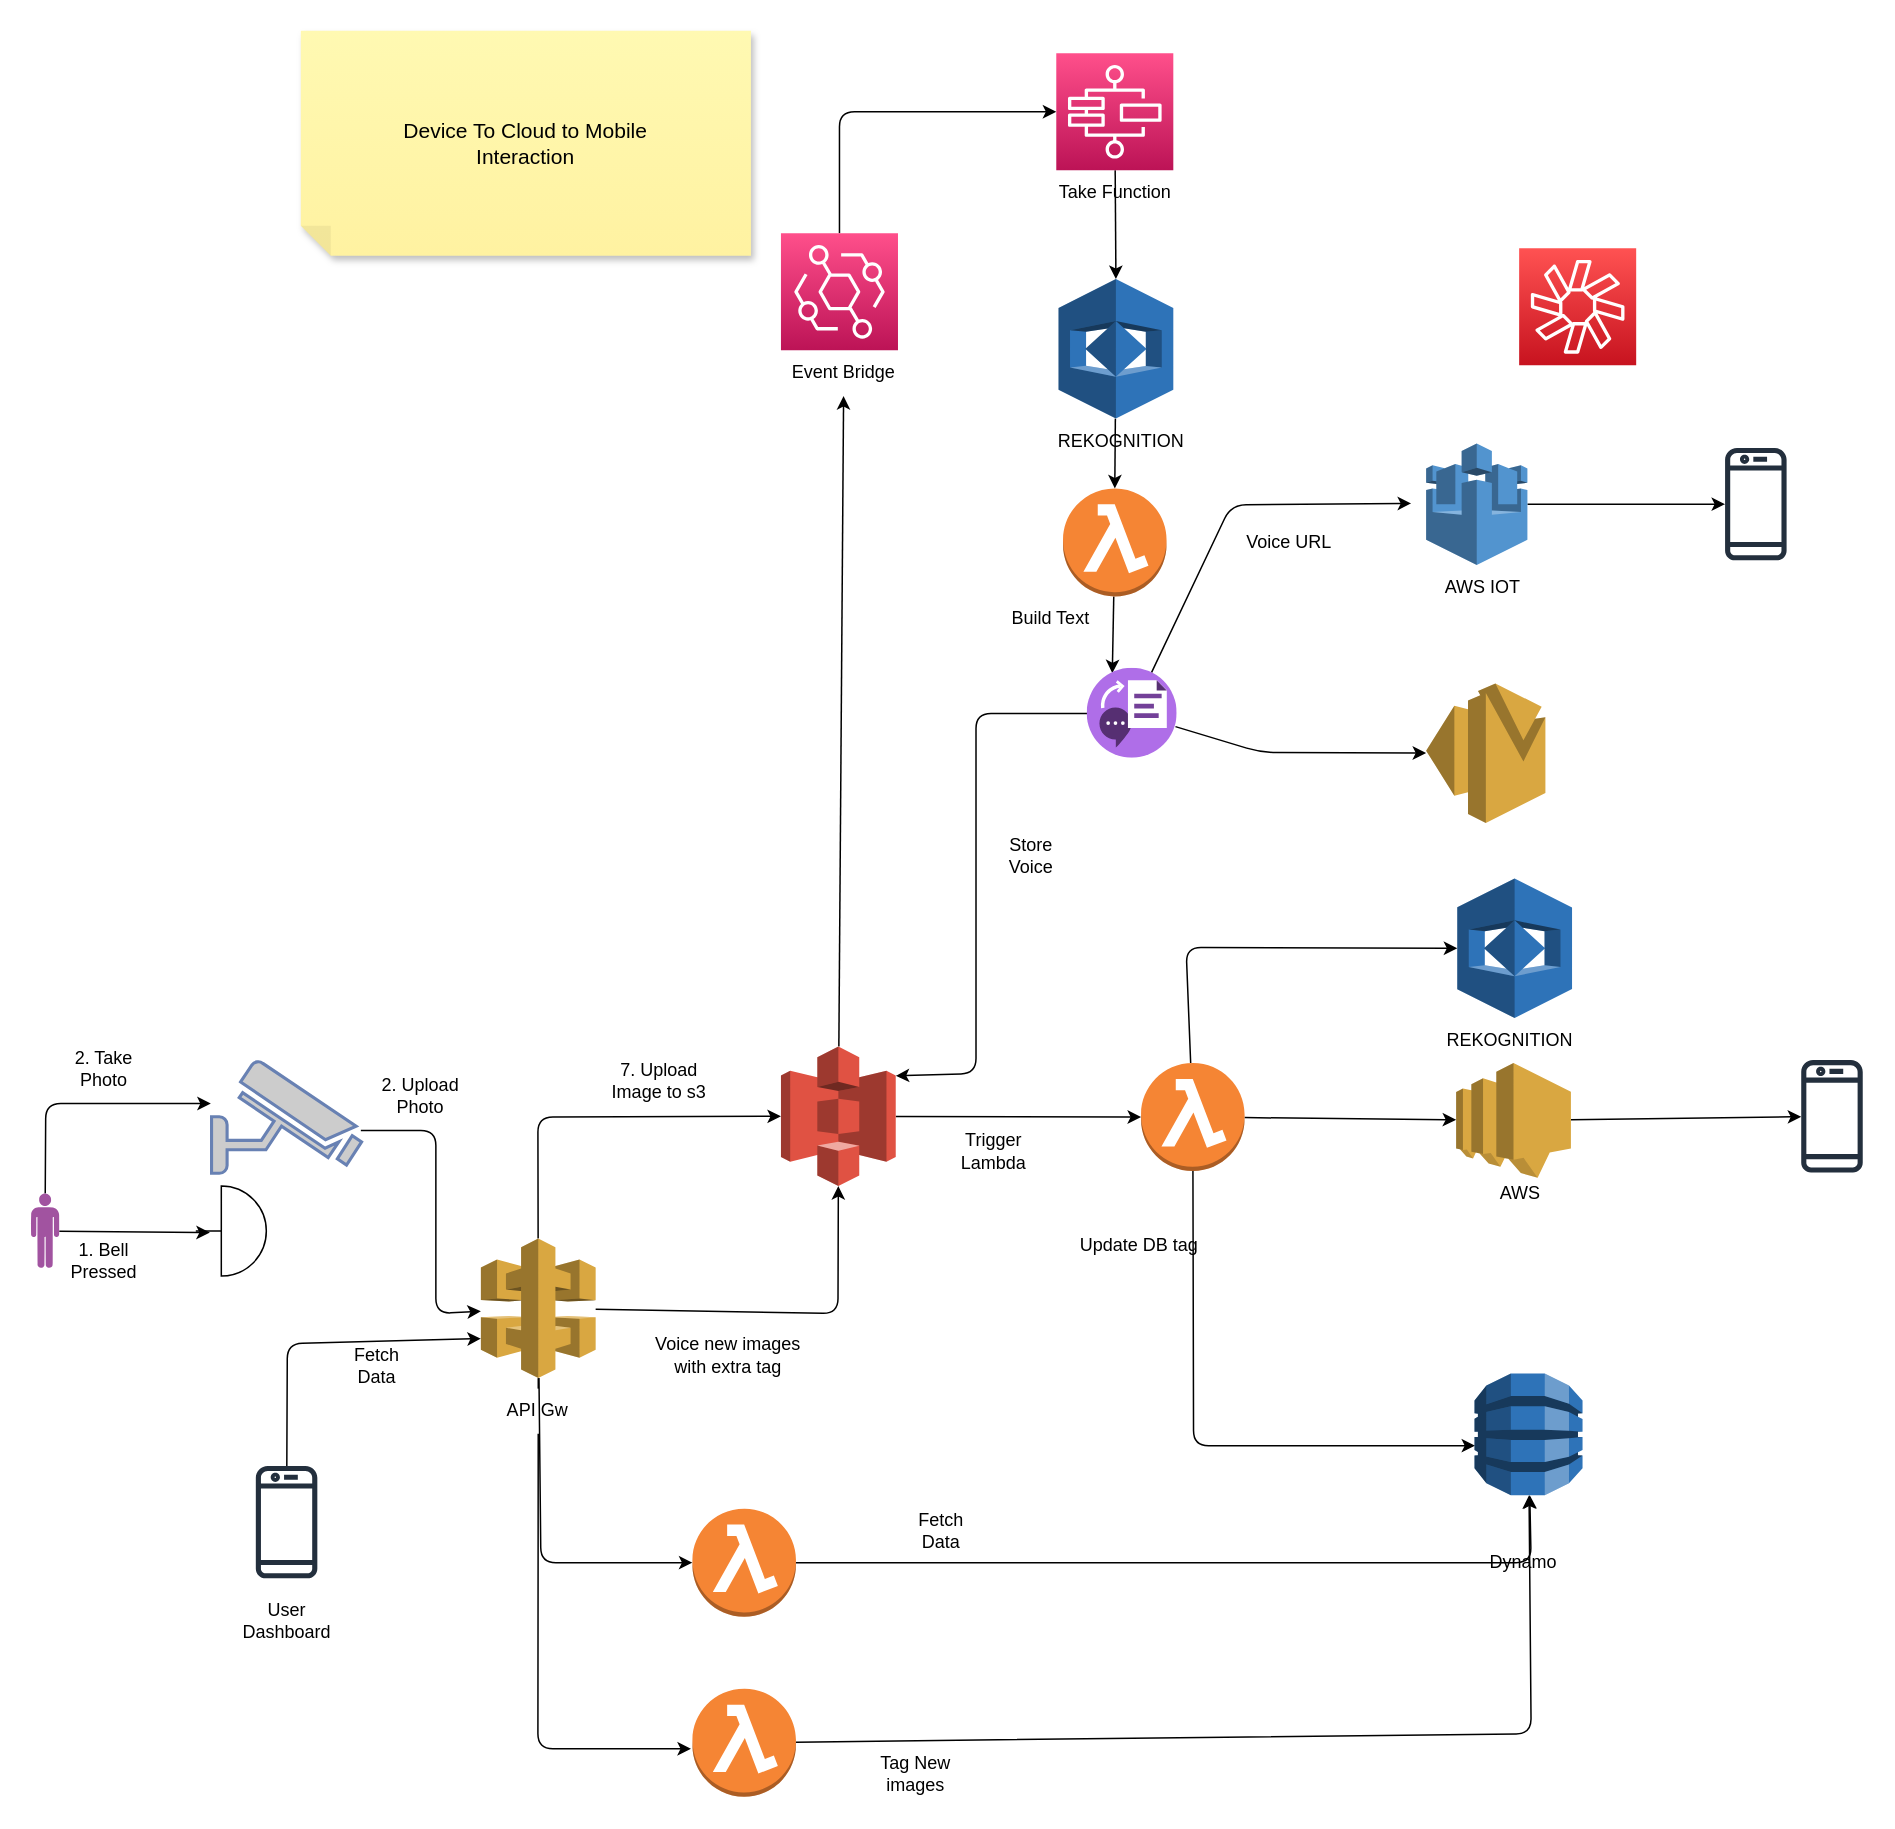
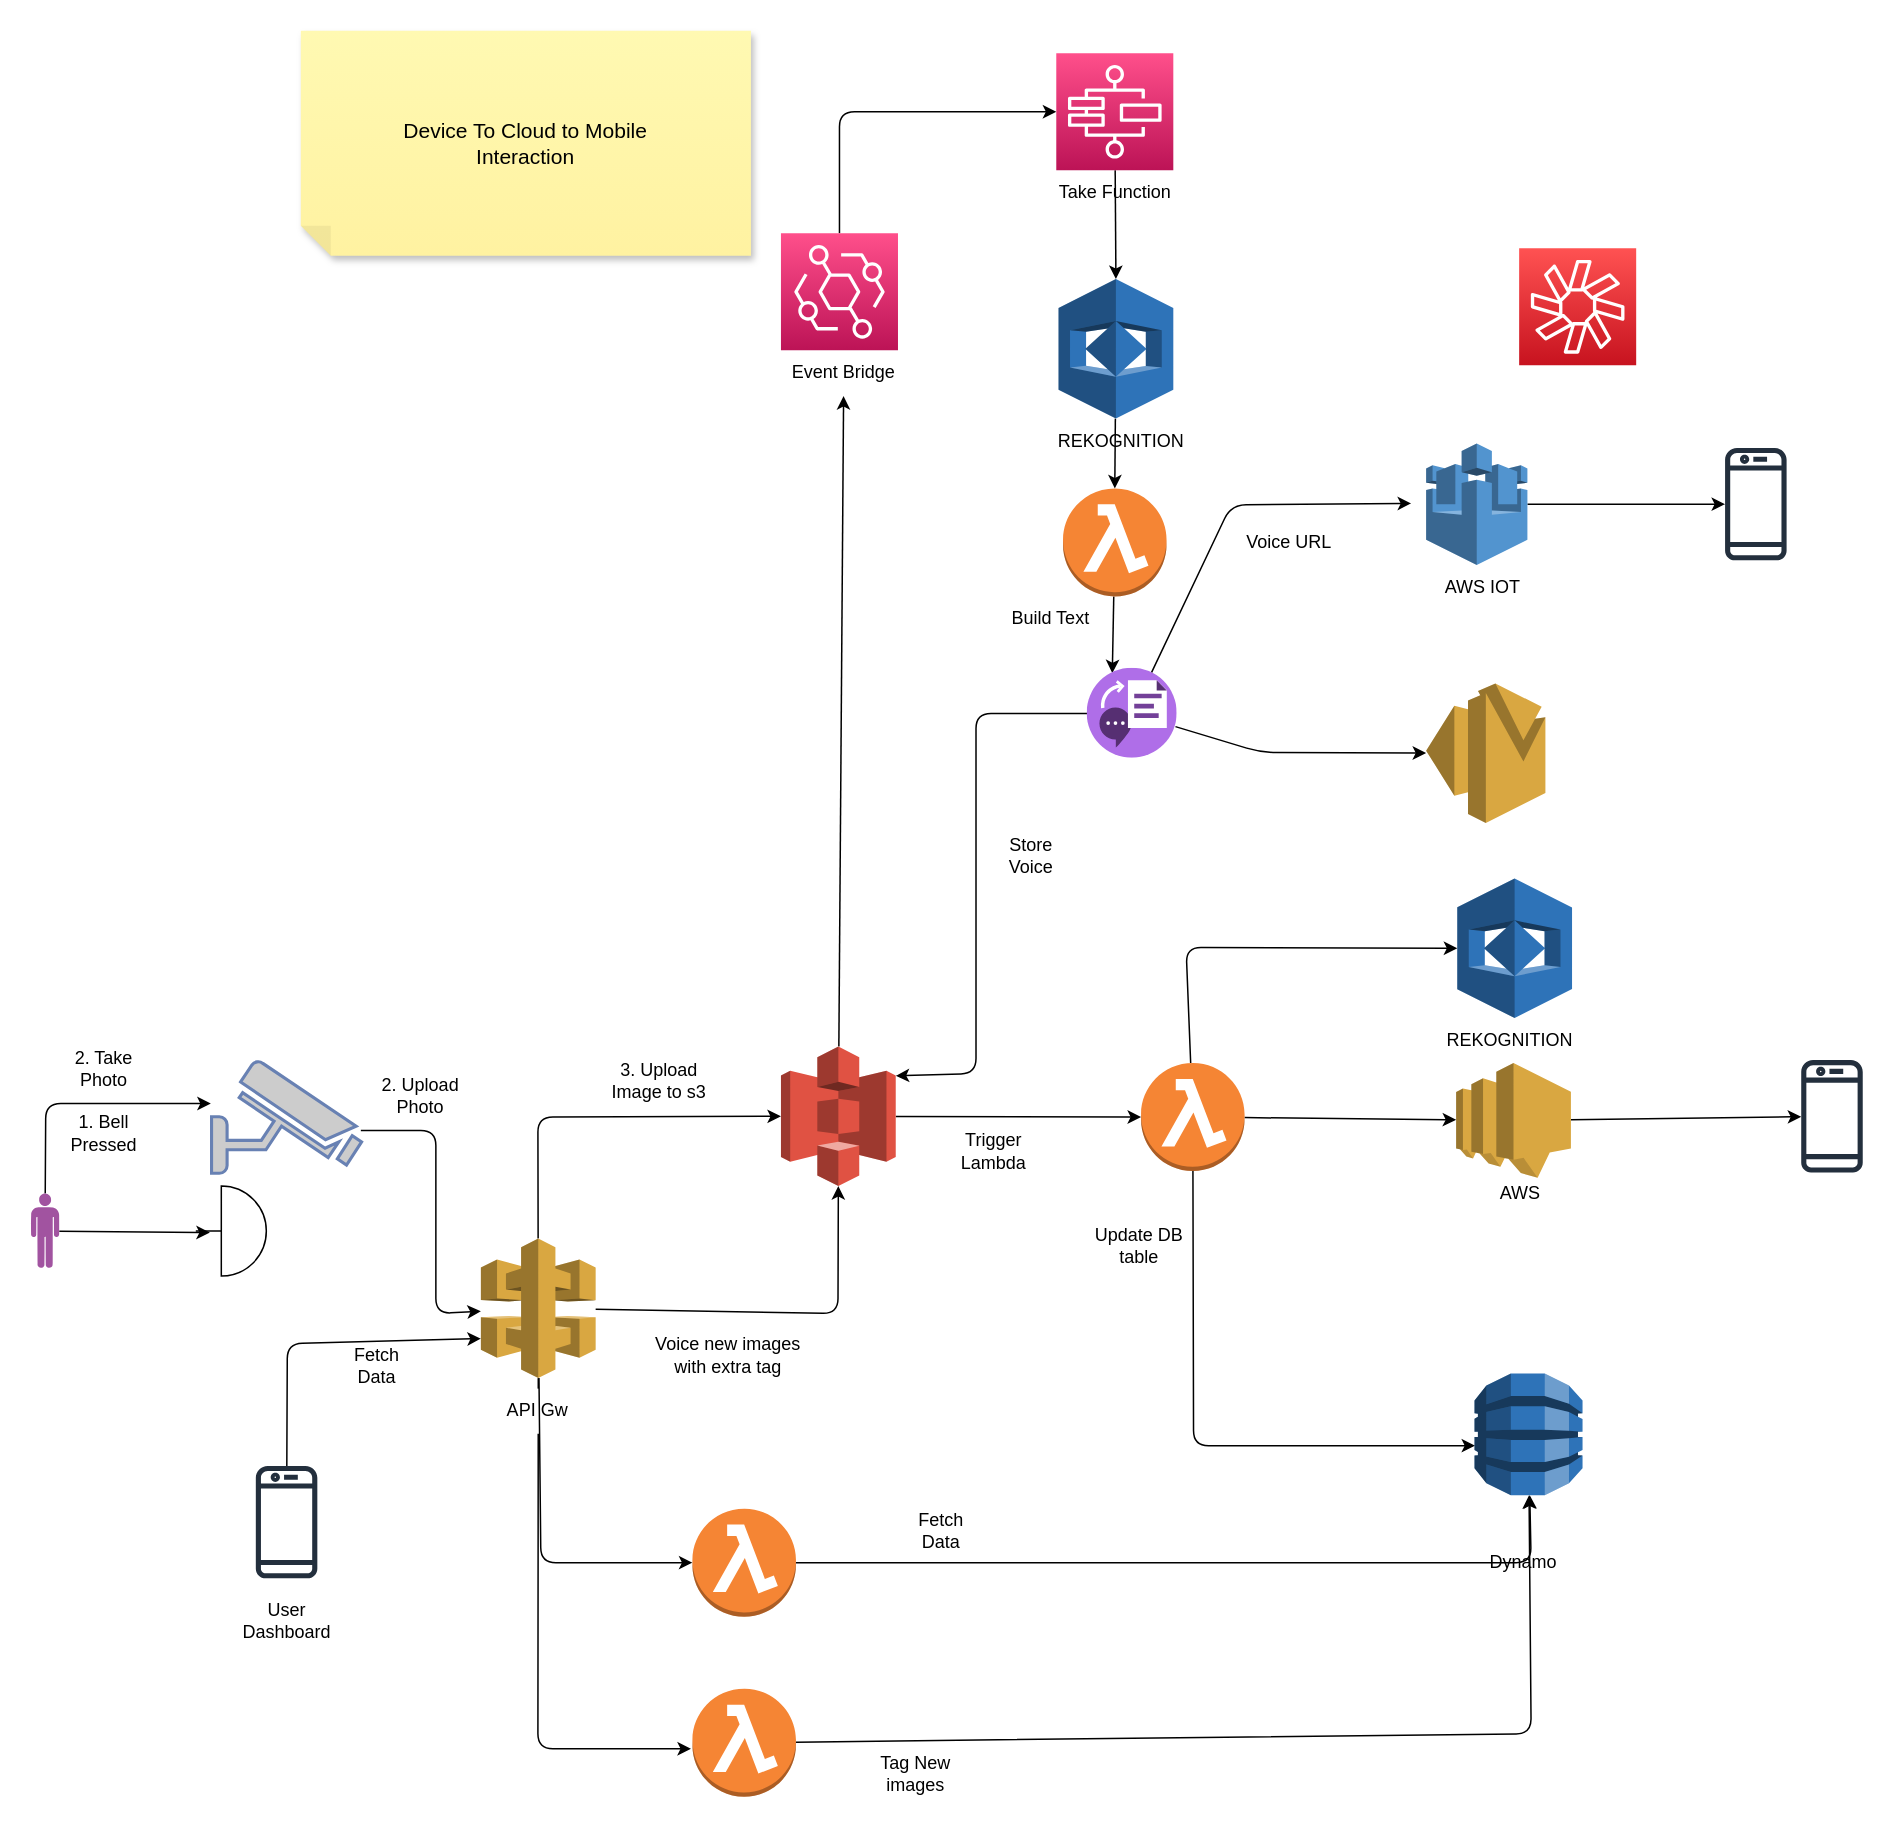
- <mxCell id="36" value="7. Upload Image to s3" style="text;strokeColor=none;align=center;fillColor=none;html=1;verticalAlign=middle;whiteSpace=wrap;rounded=0;" parent="1" vertex="1"><mxGeometry x="396.5" y="704.5" width="83.5" height="30.5" as="geometry" /></mxCell>
+ <mxCell id="36" value="3. Upload Image to s3" style="text;strokeColor=none;align=center;fillColor=none;html=1;verticalAlign=middle;whiteSpace=wrap;rounded=0;" parent="1" vertex="1"><mxGeometry x="396.5" y="704.5" width="83.5" height="30.5" as="geometry" /></mxCell>
- <mxCell id="63" value="Update DB tag" style="text;strokeColor=none;align=center;fillColor=none;html=1;verticalAlign=middle;whiteSpace=wrap;rounded=0;" parent="1" vertex="1"><mxGeometry x="717" y="814.5" width="83.5" height="30.5" as="geometry" /></mxCell>
+ <mxCell id="63" value="Update DB table" style="text;strokeColor=none;align=center;fillColor=none;html=1;verticalAlign=middle;whiteSpace=wrap;rounded=0;" parent="1" vertex="1"><mxGeometry x="717" y="814.5" width="83.5" height="30.5" as="geometry" /></mxCell>
- <mxCell id="31" value="1. Bell Pressed" style="text;strokeColor=none;align=center;fillColor=none;html=1;verticalAlign=middle;whiteSpace=wrap;rounded=0;" parent="1" vertex="1"><mxGeometry x="39" y="825" width="60" height="30" as="geometry" /></mxCell>
+ <mxCell id="31" value="1. Bell Pressed" style="text;strokeColor=none;align=center;fillColor=none;html=1;verticalAlign=middle;whiteSpace=wrap;rounded=0;" parent="1" vertex="1"><mxGeometry x="39" y="740" width="60" height="30" as="geometry" /></mxCell>
